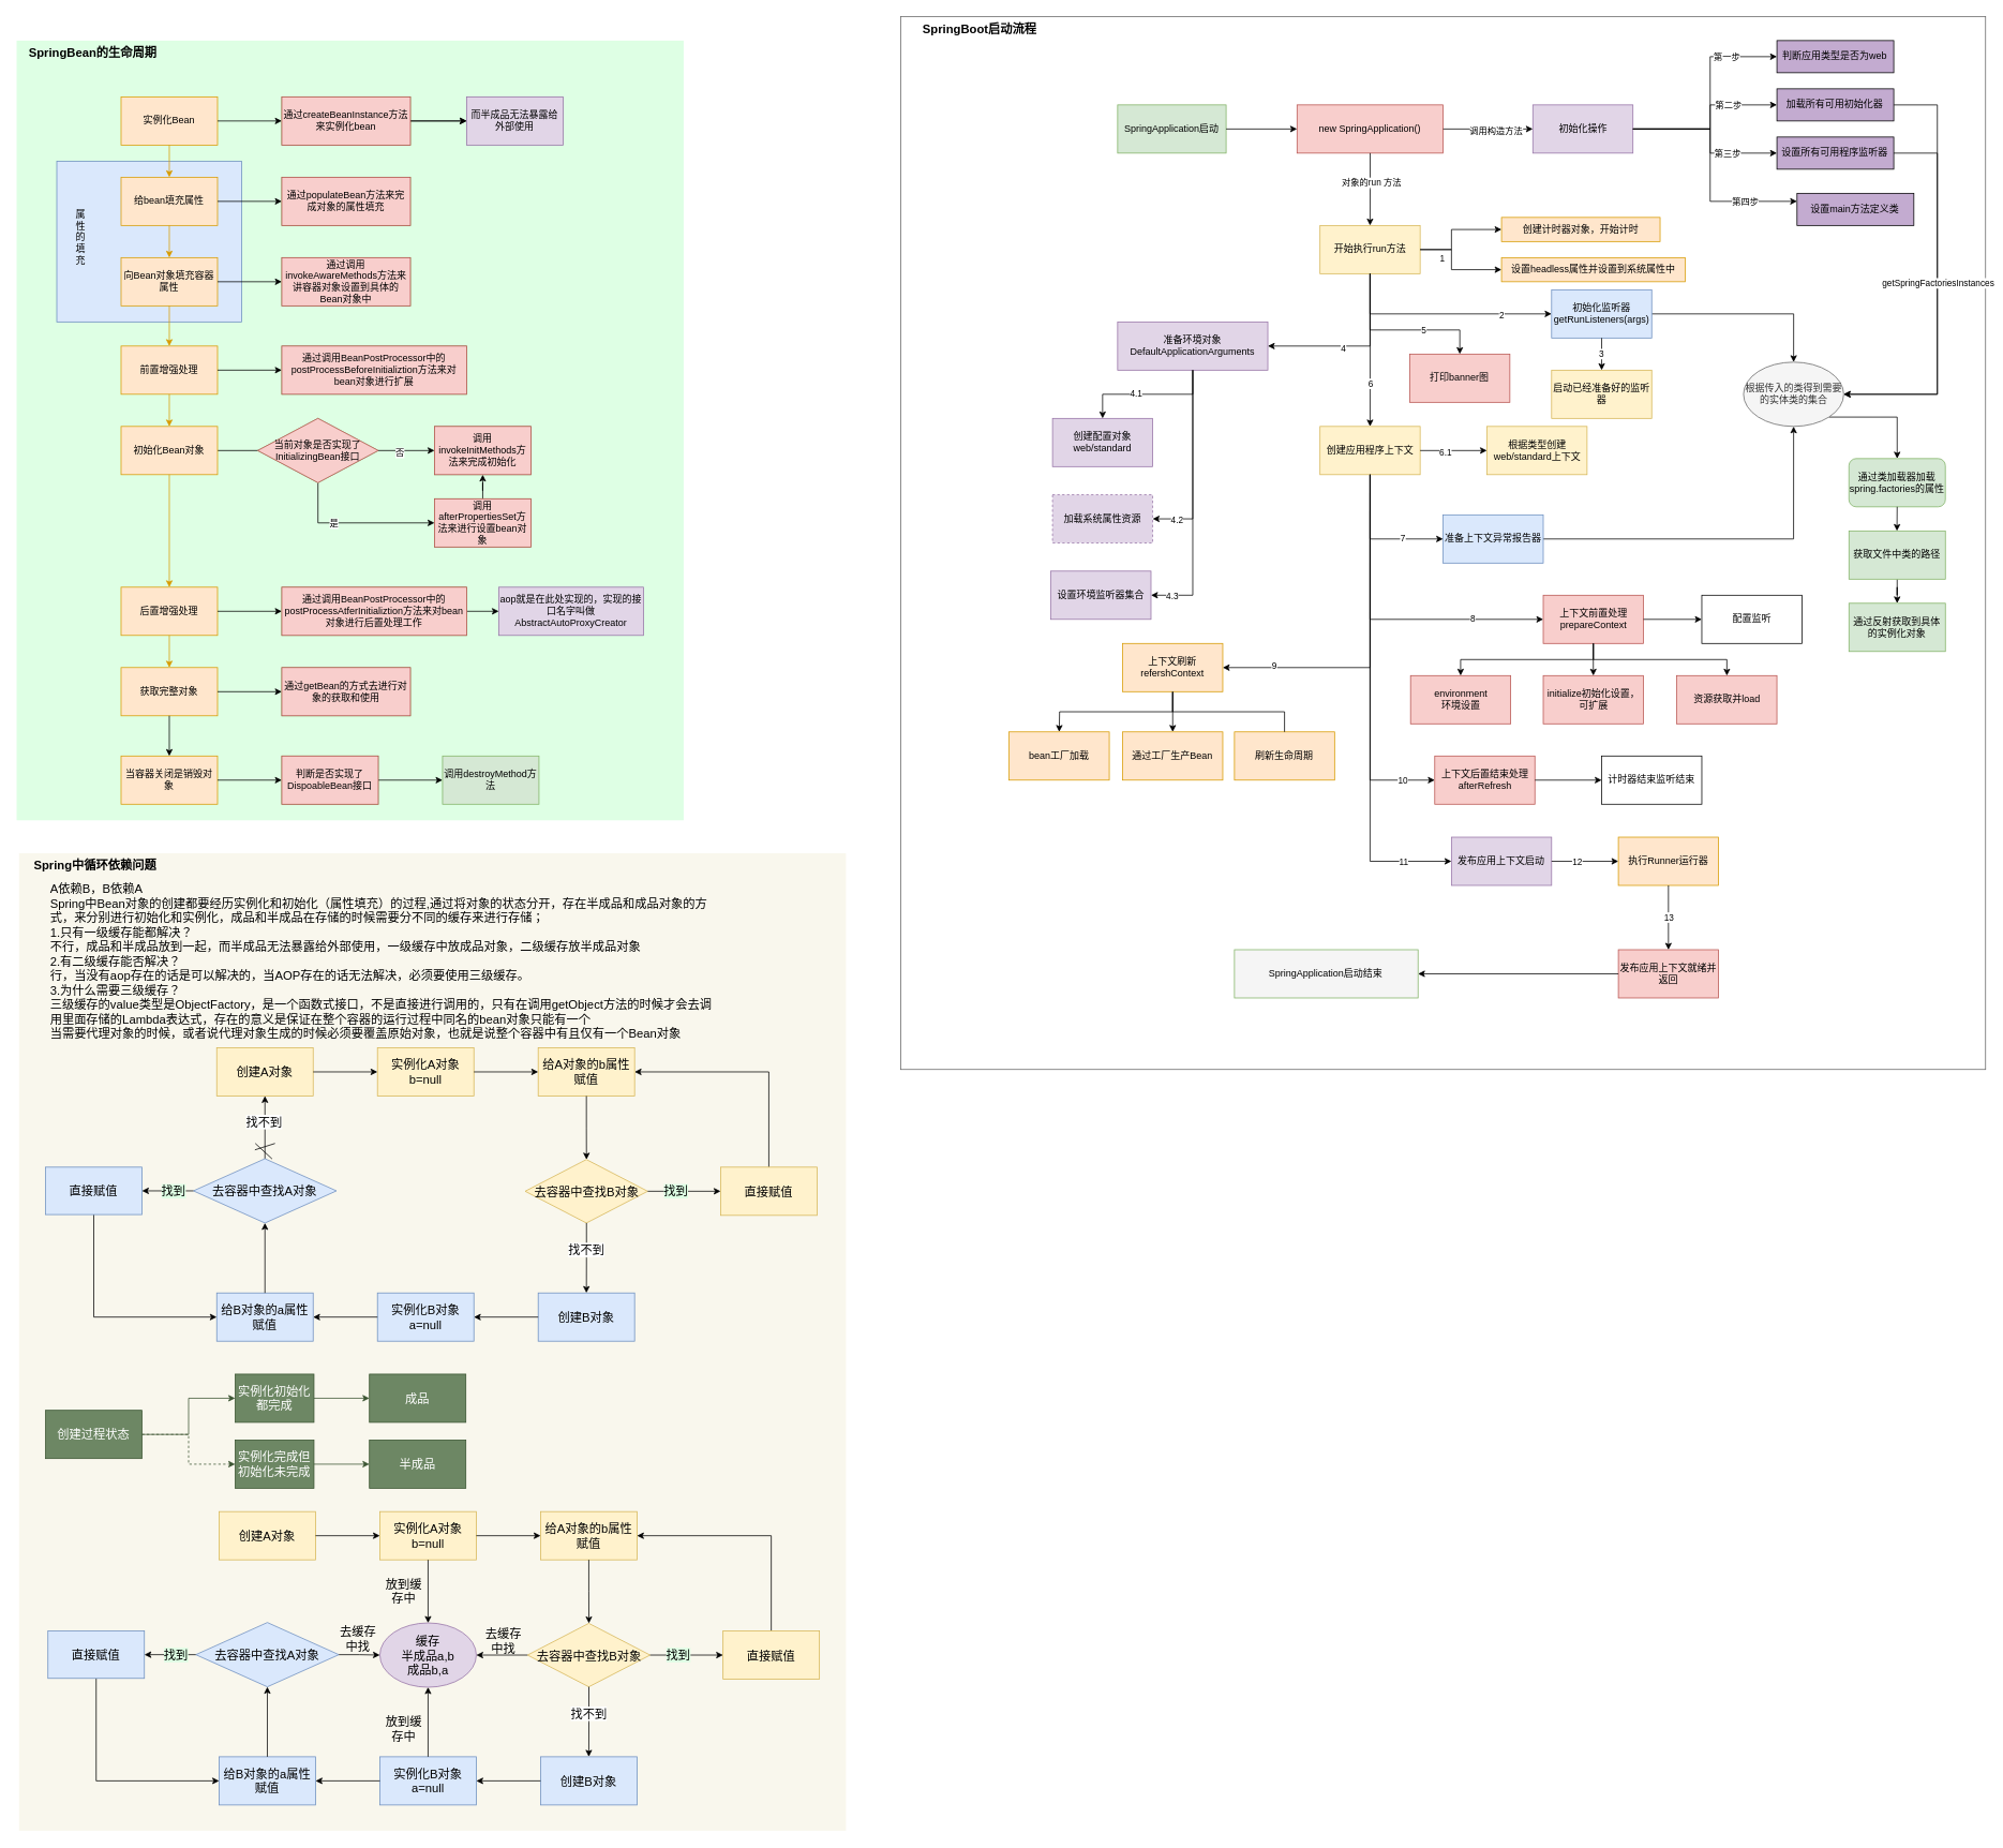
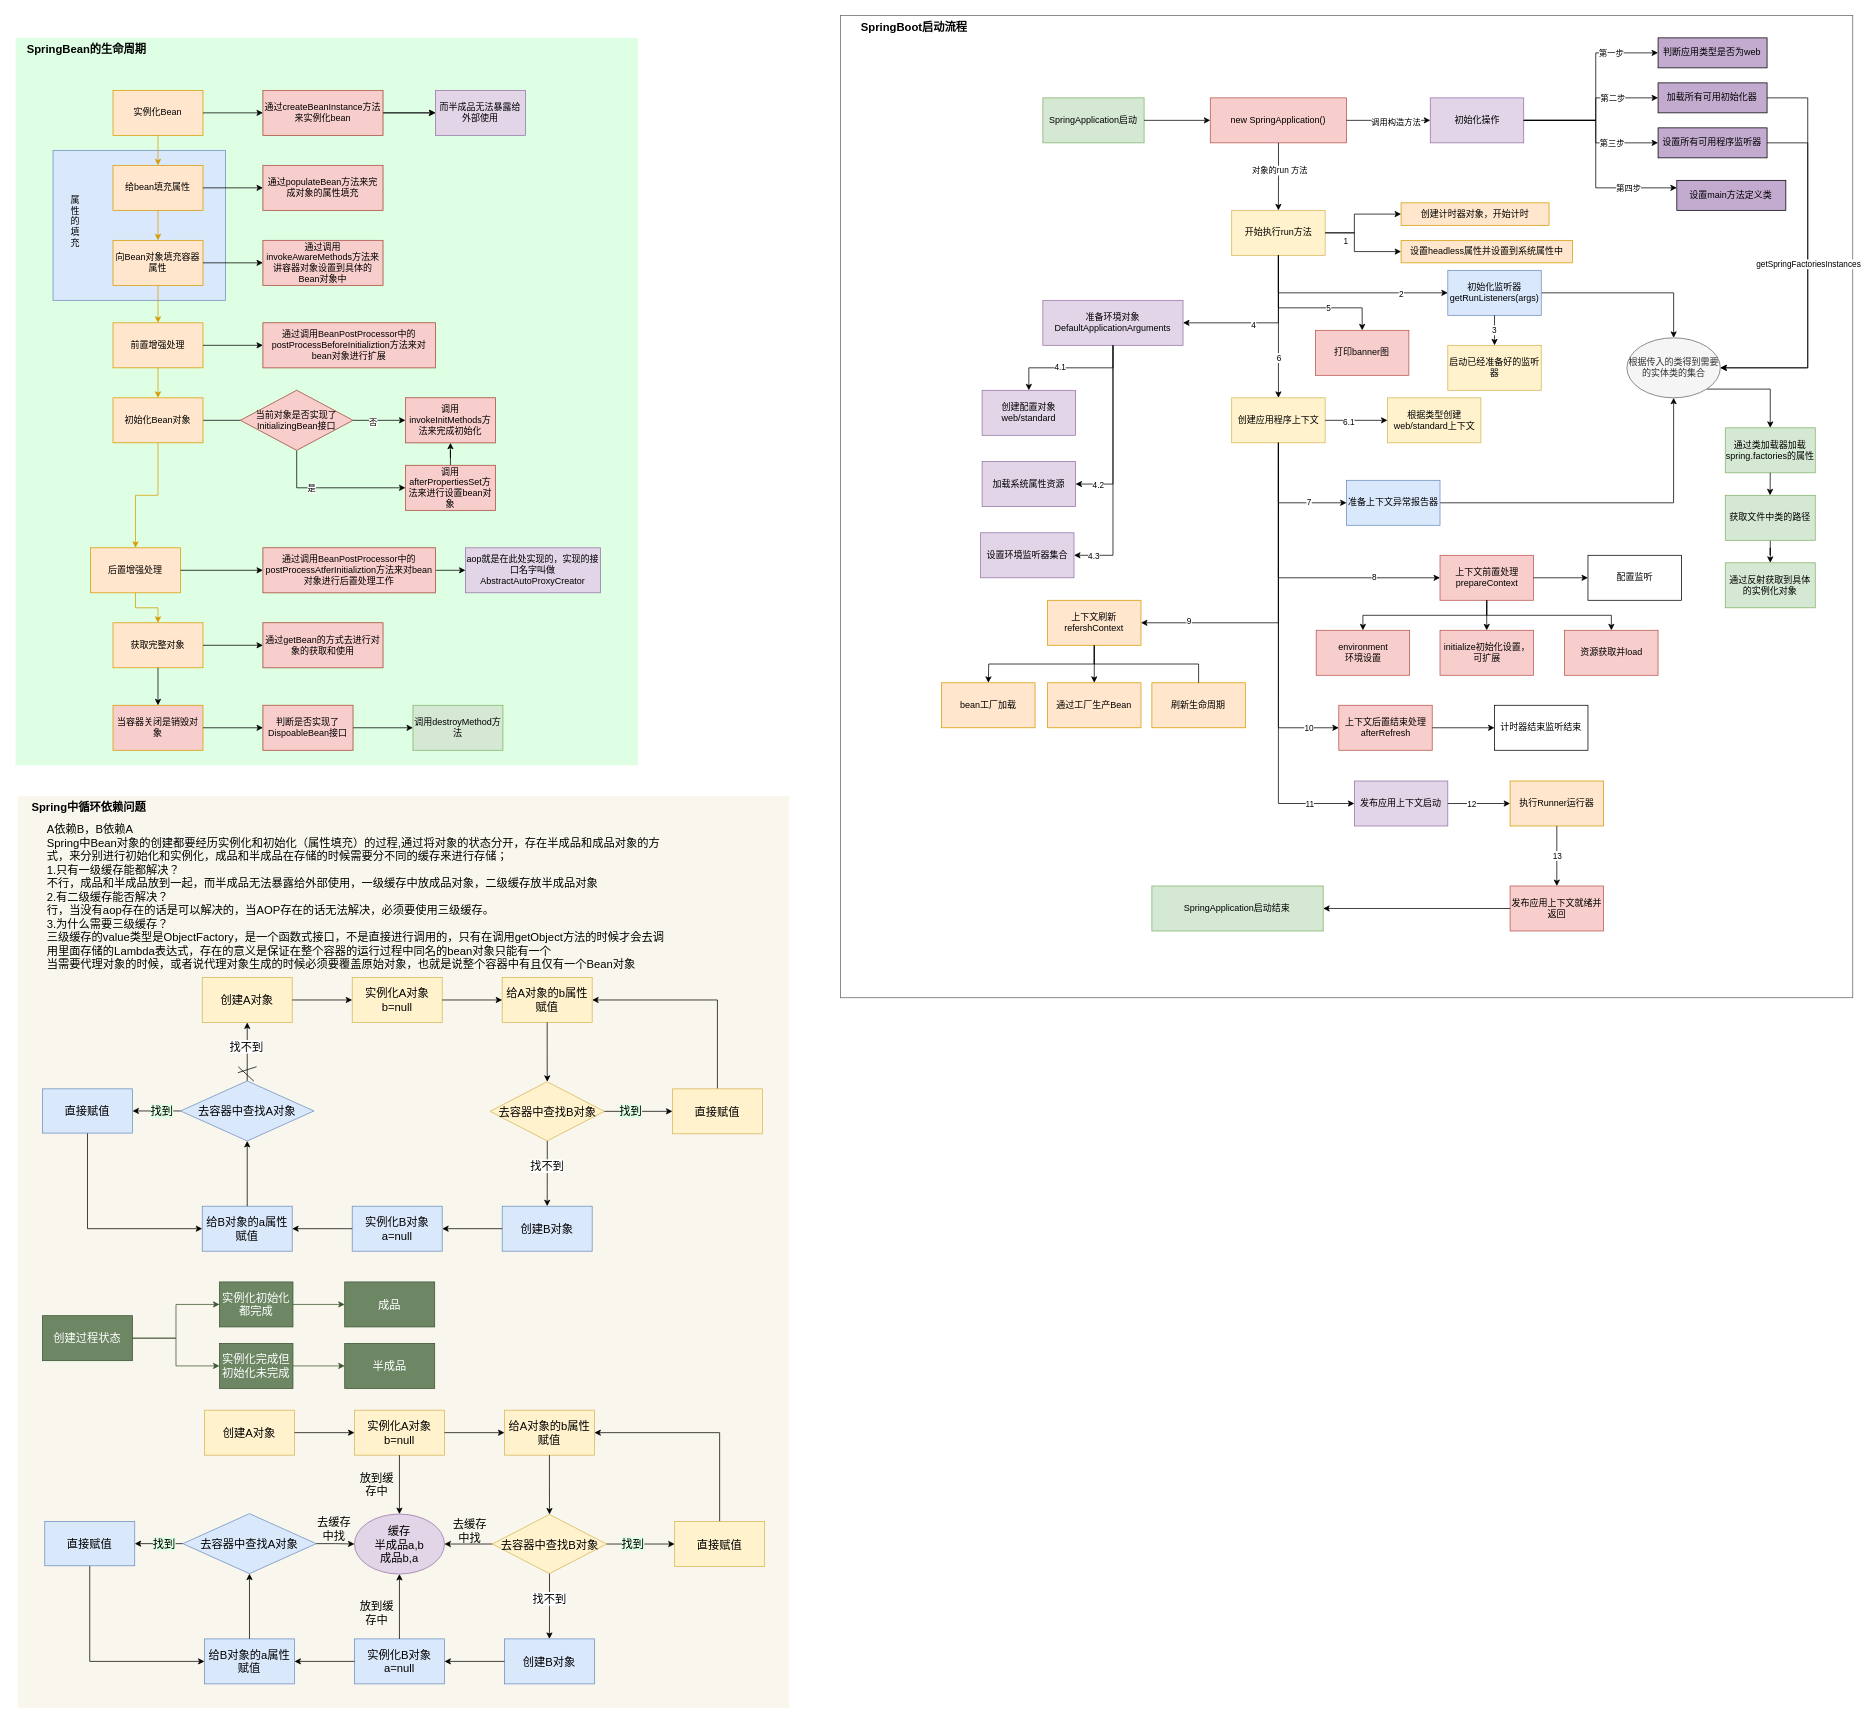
- <mxCell id="102" value="通过类加载器加载&lt;br&gt;spring.factories的属性" style="whiteSpace=wrap;html=1;fillColor=#d5e8d4;strokeColor=#82b366;rounded=1;" vertex="1" parent="2"><mxGeometry x="1180" y="550" width="120" height="60" as="geometry" /></mxCell>
+ <mxCell id="102" value="通过类加载器加载&lt;br&gt;spring.factories的属性" style="rounded=0;whiteSpace=wrap;html=1;fillColor=#d5e8d4;strokeColor=#82b366;" vertex="1" parent="2"><mxGeometry x="1180" y="550" width="120" height="60" as="geometry" /></mxCell>
- <mxCell id="51" value="加载系统属性资源" style="whiteSpace=wrap;html=1;rounded=0;fillColor=#e1d5e7;strokeColor=#9673a6;dashed=1;" parent="2" vertex="1"><mxGeometry x="189.0" y="595" width="124.615" height="60" as="geometry" /></mxCell>
+ <mxCell id="51" value="加载系统属性资源" style="whiteSpace=wrap;html=1;rounded=0;fillColor=#e1d5e7;strokeColor=#9673a6;" parent="2" vertex="1"><mxGeometry x="189.0" y="595" width="124.615" height="60" as="geometry" /></mxCell>
- <mxCell id="128" value="后置增强处理" style="whiteSpace=wrap;html=1;rounded=0;shadow=0;sketch=0;fillColor=#ffe6cc;strokeColor=#d79b00;" parent="106" vertex="1"><mxGeometry x="130" y="680" width="120" height="60" as="geometry" /></mxCell>
+ <mxCell id="128" value="后置增强处理" style="whiteSpace=wrap;html=1;rounded=0;shadow=0;sketch=0;fillColor=#ffe6cc;strokeColor=#d79b00;" parent="106" vertex="1"><mxGeometry x="100" y="680" width="120" height="60" as="geometry" /></mxCell>
- <mxCell id="149" value="当容器关闭是销毁对象" style="whiteSpace=wrap;html=1;fillColor=#ffe6cc;strokeColor=#d79b00;rounded=0;shadow=0;sketch=0;" parent="106" vertex="1"><mxGeometry x="130" y="890" width="120" height="60" as="geometry" /></mxCell>
+ <mxCell id="149" value="当容器关闭是销毁对象" style="whiteSpace=wrap;html=1;fillColor=#f8cecc;strokeColor=#d79b00;rounded=0;shadow=0;sketch=0;" parent="106" vertex="1"><mxGeometry x="130" y="890" width="120" height="60" as="geometry" /></mxCell>
- <mxCell id="95" value="SpringApplication启动结束" style="whiteSpace=wrap;html=1;rounded=0;fillColor=#f5f5f5;strokeColor=#82b366;" parent="2" vertex="1"><mxGeometry x="415.385" y="1161" width="228.462" height="60" as="geometry" /></mxCell>
+ <mxCell id="95" value="SpringApplication启动结束" style="whiteSpace=wrap;html=1;rounded=0;fillColor=#d5e8d4;strokeColor=#82b366;" parent="2" vertex="1"><mxGeometry x="415.385" y="1161" width="228.462" height="60" as="geometry" /></mxCell>
- <mxCell id="200" style="edgeStyle=orthogonalEdgeStyle;rounded=0;orthogonalLoop=1;jettySize=auto;html=1;exitX=1;exitY=0.5;exitDx=0;exitDy=0;fontSize=15;fillColor=#6d8764;strokeColor=#3A5431;dashed=1;" parent="166" source="196" target="199" edge="1"><mxGeometry relative="1" as="geometry" /></mxCell>
+ <mxCell id="200" style="edgeStyle=orthogonalEdgeStyle;rounded=0;orthogonalLoop=1;jettySize=auto;html=1;exitX=1;exitY=0.5;exitDx=0;exitDy=0;fontSize=15;fillColor=#6d8764;strokeColor=#3A5431;" parent="166" source="196" target="199" edge="1"><mxGeometry relative="1" as="geometry" /></mxCell>
